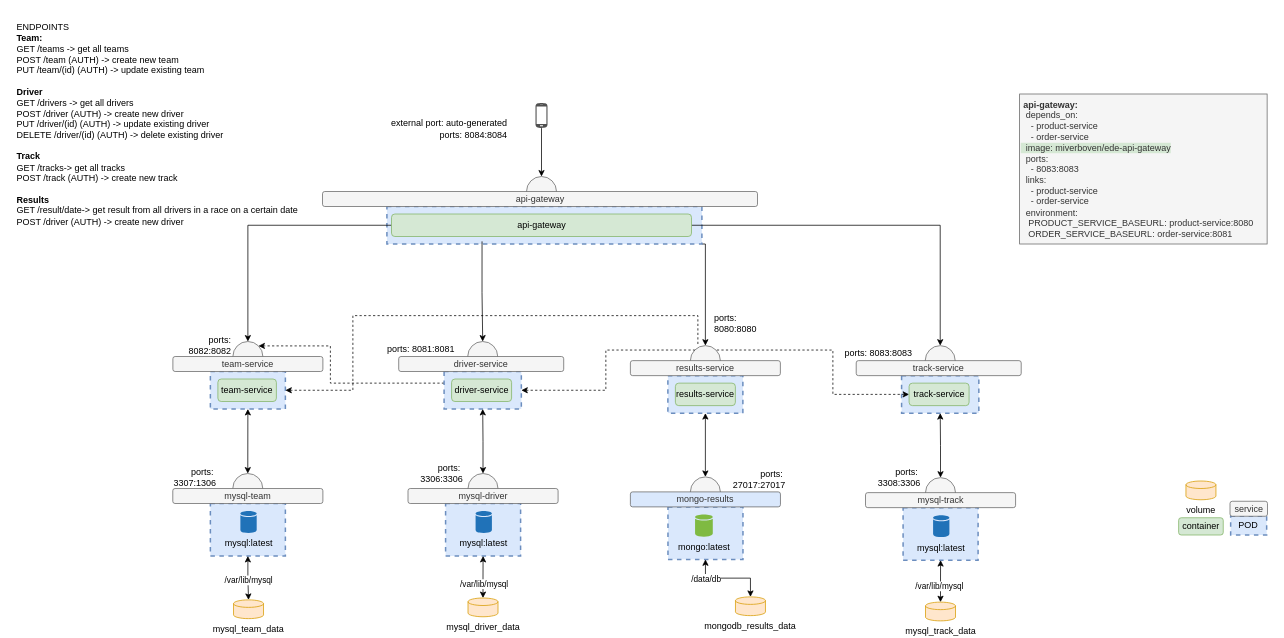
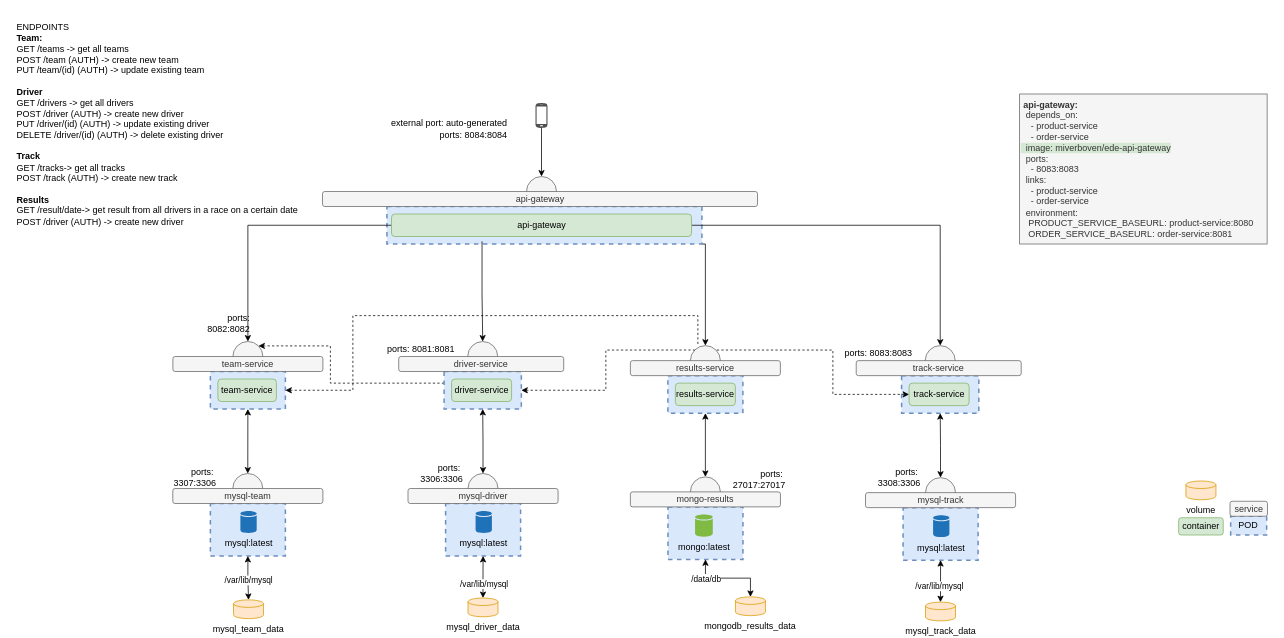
- <mxCell id="24" value="&lt;div&gt;ports:&lt;/div&gt;&lt;div&gt;8080:&lt;span style=&quot;background-color: initial;&quot;&gt;8080&lt;/span&gt;&lt;/div&gt;" style="text;html=1;strokeColor=none;fillColor=none;align=left;verticalAlign=middle;whiteSpace=wrap;rounded=0;" parent="1" vertex="1"><mxGeometry x="949.88" y="414.5" width="109" height="30" as="geometry" /></mxCell>
- <mxCell id="23" value="&lt;div&gt;ports:&lt;/div&gt;&lt;div&gt;8082:&lt;span style=&quot;background-color: initial;&quot;&gt;8082&lt;/span&gt;&lt;/div&gt;" style="text;html=1;strokeColor=none;fillColor=none;align=right;verticalAlign=middle;whiteSpace=wrap;rounded=0;" parent="1" vertex="1"><mxGeometry x="201" y="444.5" width="109" height="30" as="geometry" /></mxCell>
+ <mxCell id="23" value="&lt;div&gt;ports:&lt;/div&gt;&lt;div&gt;8082:&lt;span style=&quot;background-color: initial;&quot;&gt;8082&lt;/span&gt;&lt;/div&gt;" style="text;html=1;strokeColor=none;fillColor=none;align=right;verticalAlign=middle;whiteSpace=wrap;rounded=0;" parent="1" vertex="1"><mxGeometry x="226" y="414.5" width="109" height="30" as="geometry" /></mxCell>
- <mxCell id="29" value="&lt;div&gt;&lt;span&gt;ports:&amp;nbsp;&lt;/span&gt;&lt;br&gt;&lt;/div&gt;3307:1306" style="text;html=1;strokeColor=none;fillColor=none;align=right;verticalAlign=middle;whiteSpace=wrap;rounded=0;" parent="1" vertex="1"><mxGeometry x="181" y="620.5" width="109" height="30" as="geometry" /></mxCell>
+ <mxCell id="29" value="&lt;div&gt;&lt;span&gt;ports:&amp;nbsp;&lt;/span&gt;&lt;br&gt;&lt;/div&gt;3307:3306" style="text;html=1;strokeColor=none;fillColor=none;align=right;verticalAlign=middle;whiteSpace=wrap;rounded=0;" parent="1" vertex="1"><mxGeometry x="181" y="620.5" width="109" height="30" as="geometry" /></mxCell>
- <mxCell id="32" value="mongo-results" style="rounded=1;whiteSpace=wrap;html=1;fillColor=#dae8fc;strokeColor=#666666;fontColor=#333333;" parent="1" vertex="1"><mxGeometry x="840" y="655" width="200.12" height="20" as="geometry" /></mxCell>
+ <mxCell id="32" value="mongo-results" style="rounded=1;whiteSpace=wrap;html=1;fillColor=#f5f5f5;strokeColor=#666666;fontColor=#333333;" parent="1" vertex="1"><mxGeometry x="840" y="655" width="200.12" height="20" as="geometry" /></mxCell>
